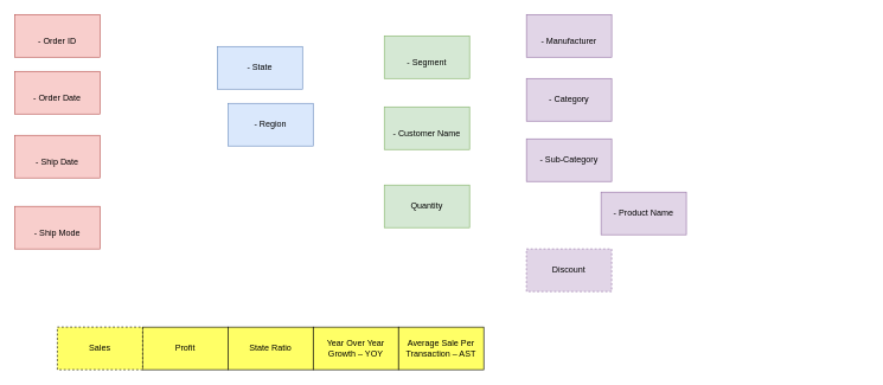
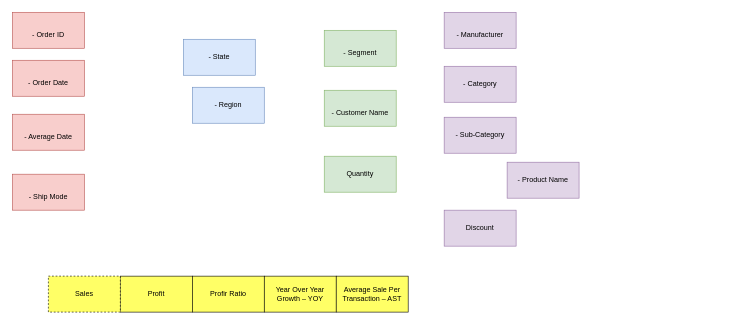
- <mxCell id="5" value="&lt;br style=&quot;border-color: var(--border-color); text-align: left;&quot;&gt;&lt;span style=&quot;text-align: left;&quot;&gt;- Ship Date&lt;/span&gt;" style="rounded=0;whiteSpace=wrap;html=1;fillColor=#f8cecc;strokeColor=#b85450;" parent="1" vertex="1"><mxGeometry x="20" y="190" width="120" height="60" as="geometry" /></mxCell>
+ <mxCell id="5" value="&lt;br style=&quot;border-color: var(--border-color); text-align: left;&quot;&gt;&lt;span style=&quot;text-align: left;&quot;&gt;- Average Date&lt;/span&gt;" style="rounded=0;whiteSpace=wrap;html=1;fillColor=#f8cecc;strokeColor=#b85450;" parent="1" vertex="1"><mxGeometry x="20" y="190" width="120" height="60" as="geometry" /></mxCell>
- <mxCell id="14" value="&lt;span style=&quot;text-align: left;&quot;&gt;Discount&lt;/span&gt;" style="rounded=0;whiteSpace=wrap;html=1;fillColor=#e1d5e7;strokeColor=#9673a6;dashed=1;" parent="1" vertex="1"><mxGeometry x="740" y="350" width="120" height="60" as="geometry" /></mxCell>
+ <mxCell id="14" value="&lt;span style=&quot;text-align: left;&quot;&gt;Discount&lt;/span&gt;" style="rounded=0;whiteSpace=wrap;html=1;fillColor=#e1d5e7;strokeColor=#9673a6;" parent="1" vertex="1"><mxGeometry x="740" y="350" width="120" height="60" as="geometry" /></mxCell>
- <mxCell id="17" value="State Ratio" style="rounded=0;whiteSpace=wrap;html=1;fillColor=#FFFF66;" parent="1" vertex="1"><mxGeometry x="320" y="460" width="120" height="60" as="geometry" /></mxCell>
+ <mxCell id="17" value="Profir Ratio" style="rounded=0;whiteSpace=wrap;html=1;fillColor=#FFFF66;" parent="1" vertex="1"><mxGeometry x="320" y="460" width="120" height="60" as="geometry" /></mxCell>
